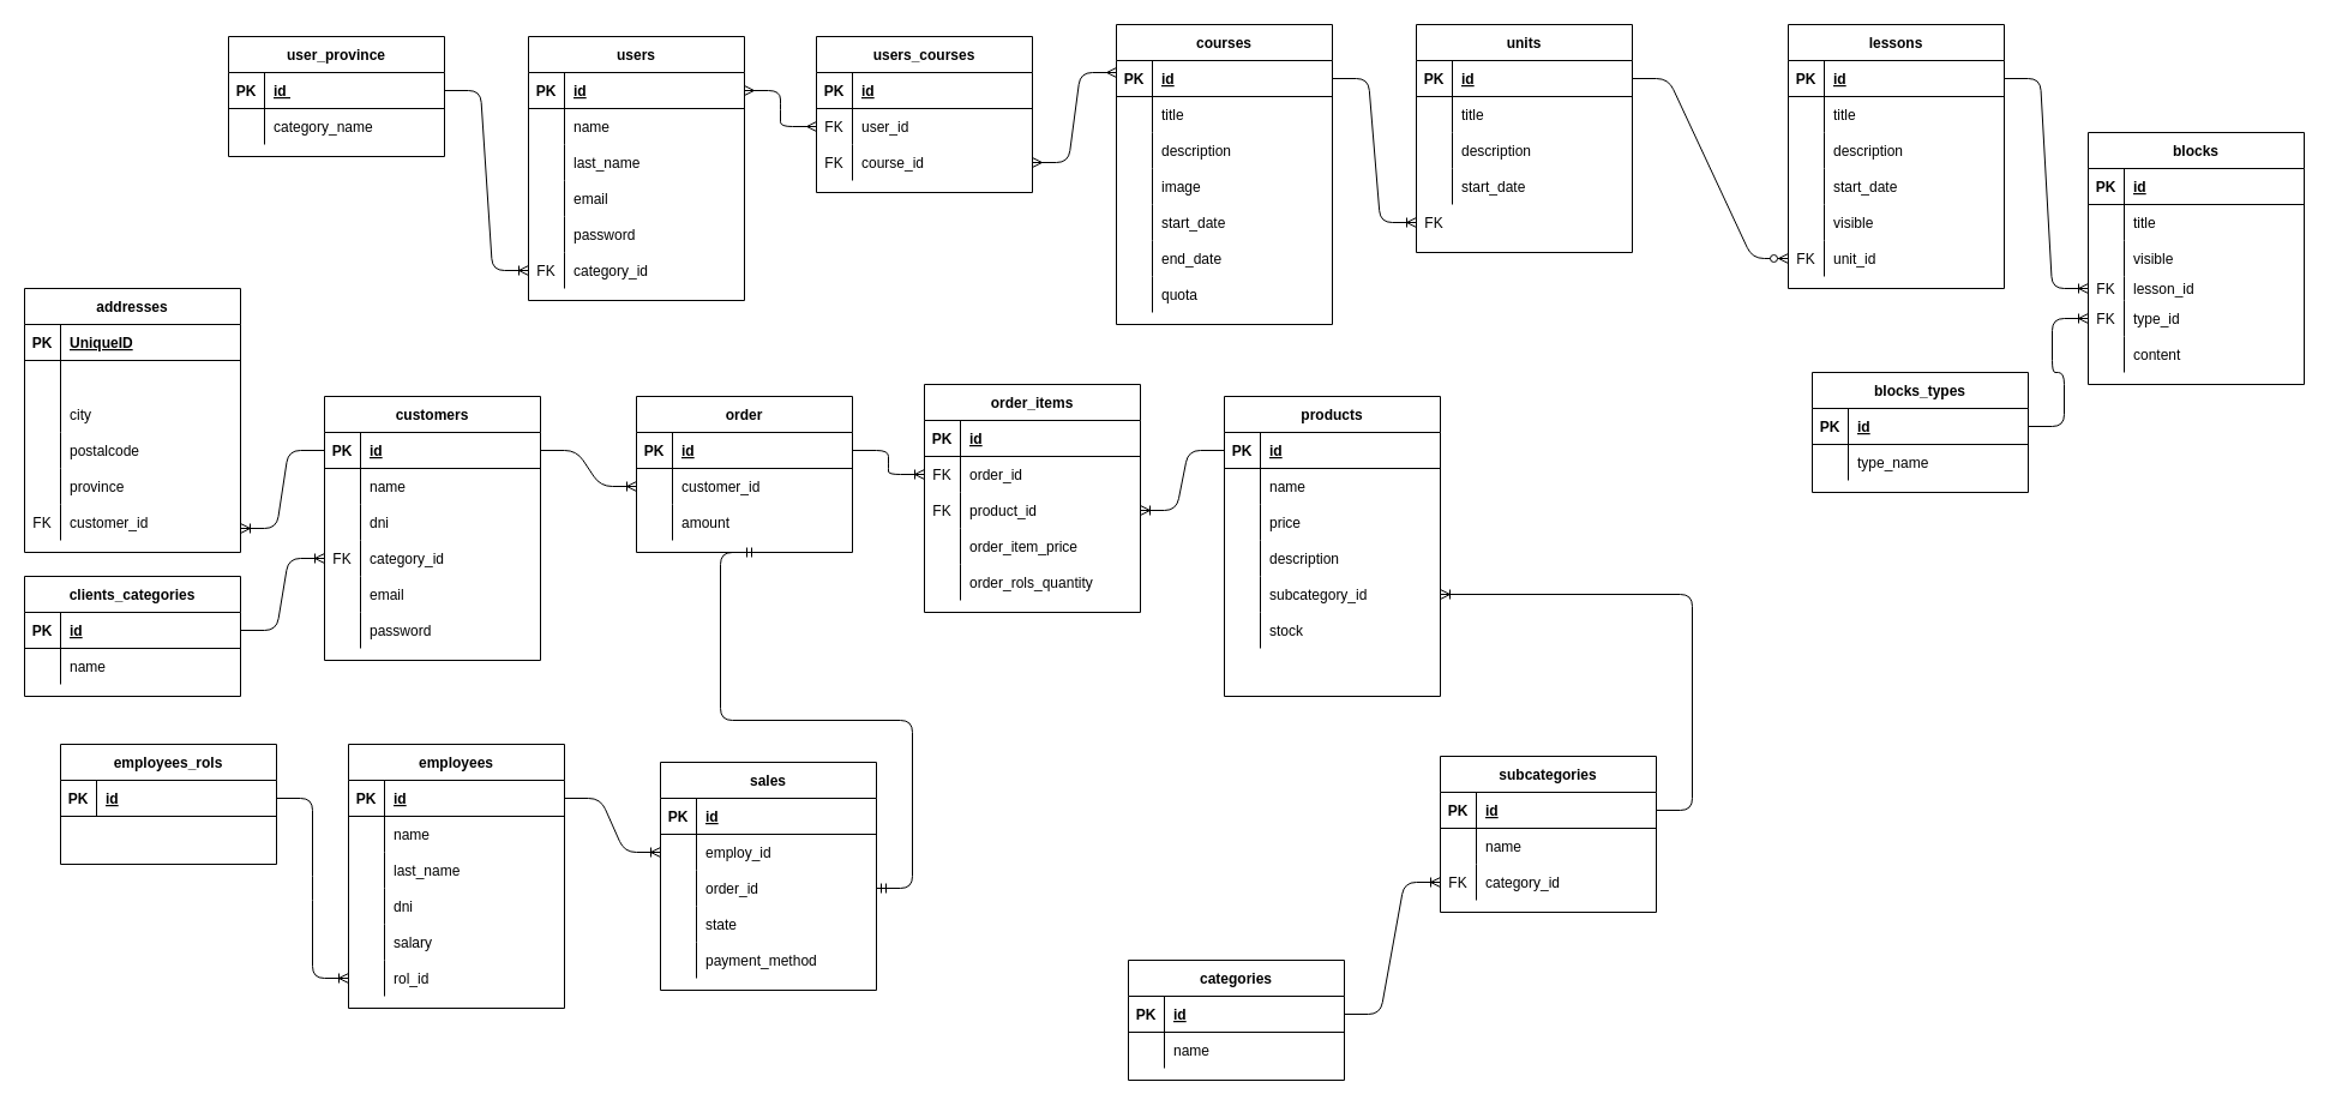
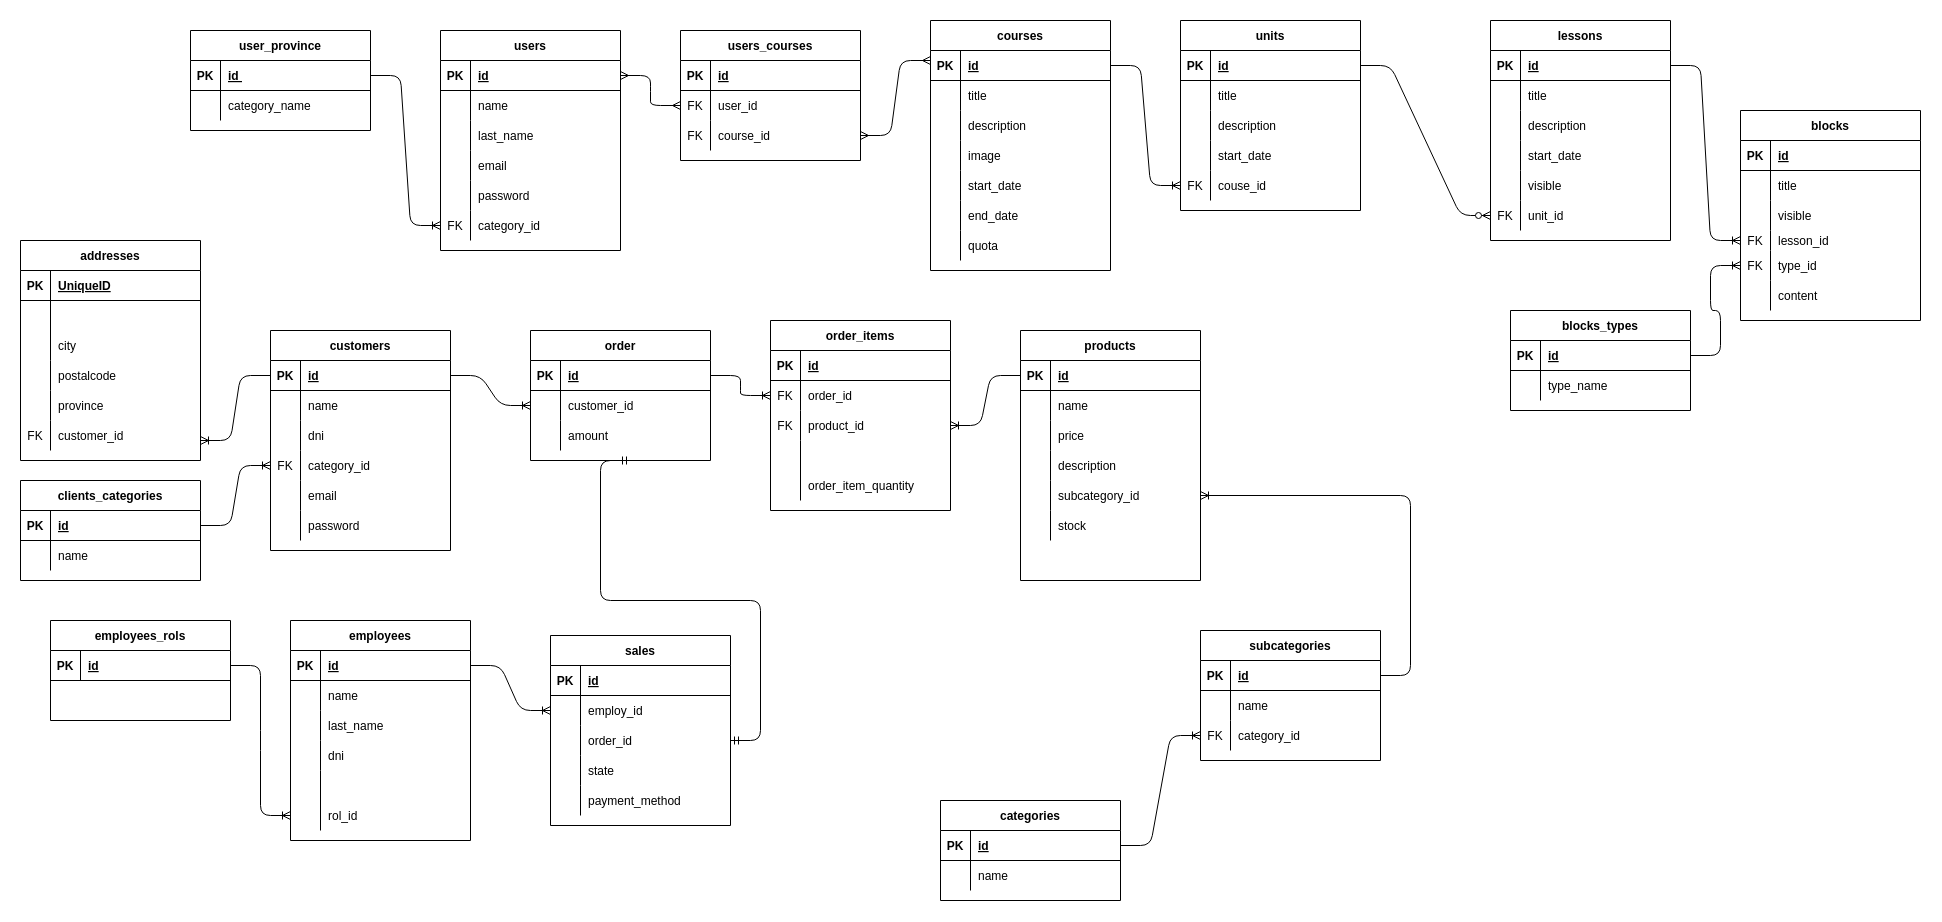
+ <mxCell id="65" value="couse_id" style="shape=partialRectangle;connectable=0;fillColor=none;top=0;left=0;bottom=0;right=0;align=left;spacingLeft=6;overflow=hidden;" parent="63" vertex="1"><mxGeometry x="30" width="150" height="30" as="geometry" /></mxCell>
- <mxCell id="280" value="order_item_price" style="shape=partialRectangle;connectable=0;fillColor=none;top=0;left=0;bottom=0;right=0;align=left;spacingLeft=6;overflow=hidden;" parent="278" vertex="1"><mxGeometry x="30" width="150" height="30" as="geometry" /></mxCell>
- <mxCell id="283" value="order_rols_quantity" style="shape=partialRectangle;connectable=0;fillColor=none;top=0;left=0;bottom=0;right=0;align=left;spacingLeft=6;overflow=hidden;" parent="281" vertex="1"><mxGeometry x="30" width="150" height="30" as="geometry" /></mxCell>
+ <mxCell id="283" value="order_item_quantity" style="shape=partialRectangle;connectable=0;fillColor=none;top=0;left=0;bottom=0;right=0;align=left;spacingLeft=6;overflow=hidden;" parent="281" vertex="1"><mxGeometry x="30" width="150" height="30" as="geometry" /></mxCell>
- <mxCell id="143" value="salary" style="shape=partialRectangle;connectable=0;fillColor=none;top=0;left=0;bottom=0;right=0;align=left;spacingLeft=6;overflow=hidden;" parent="141" vertex="1"><mxGeometry x="30" width="150" height="30" as="geometry" /></mxCell>
